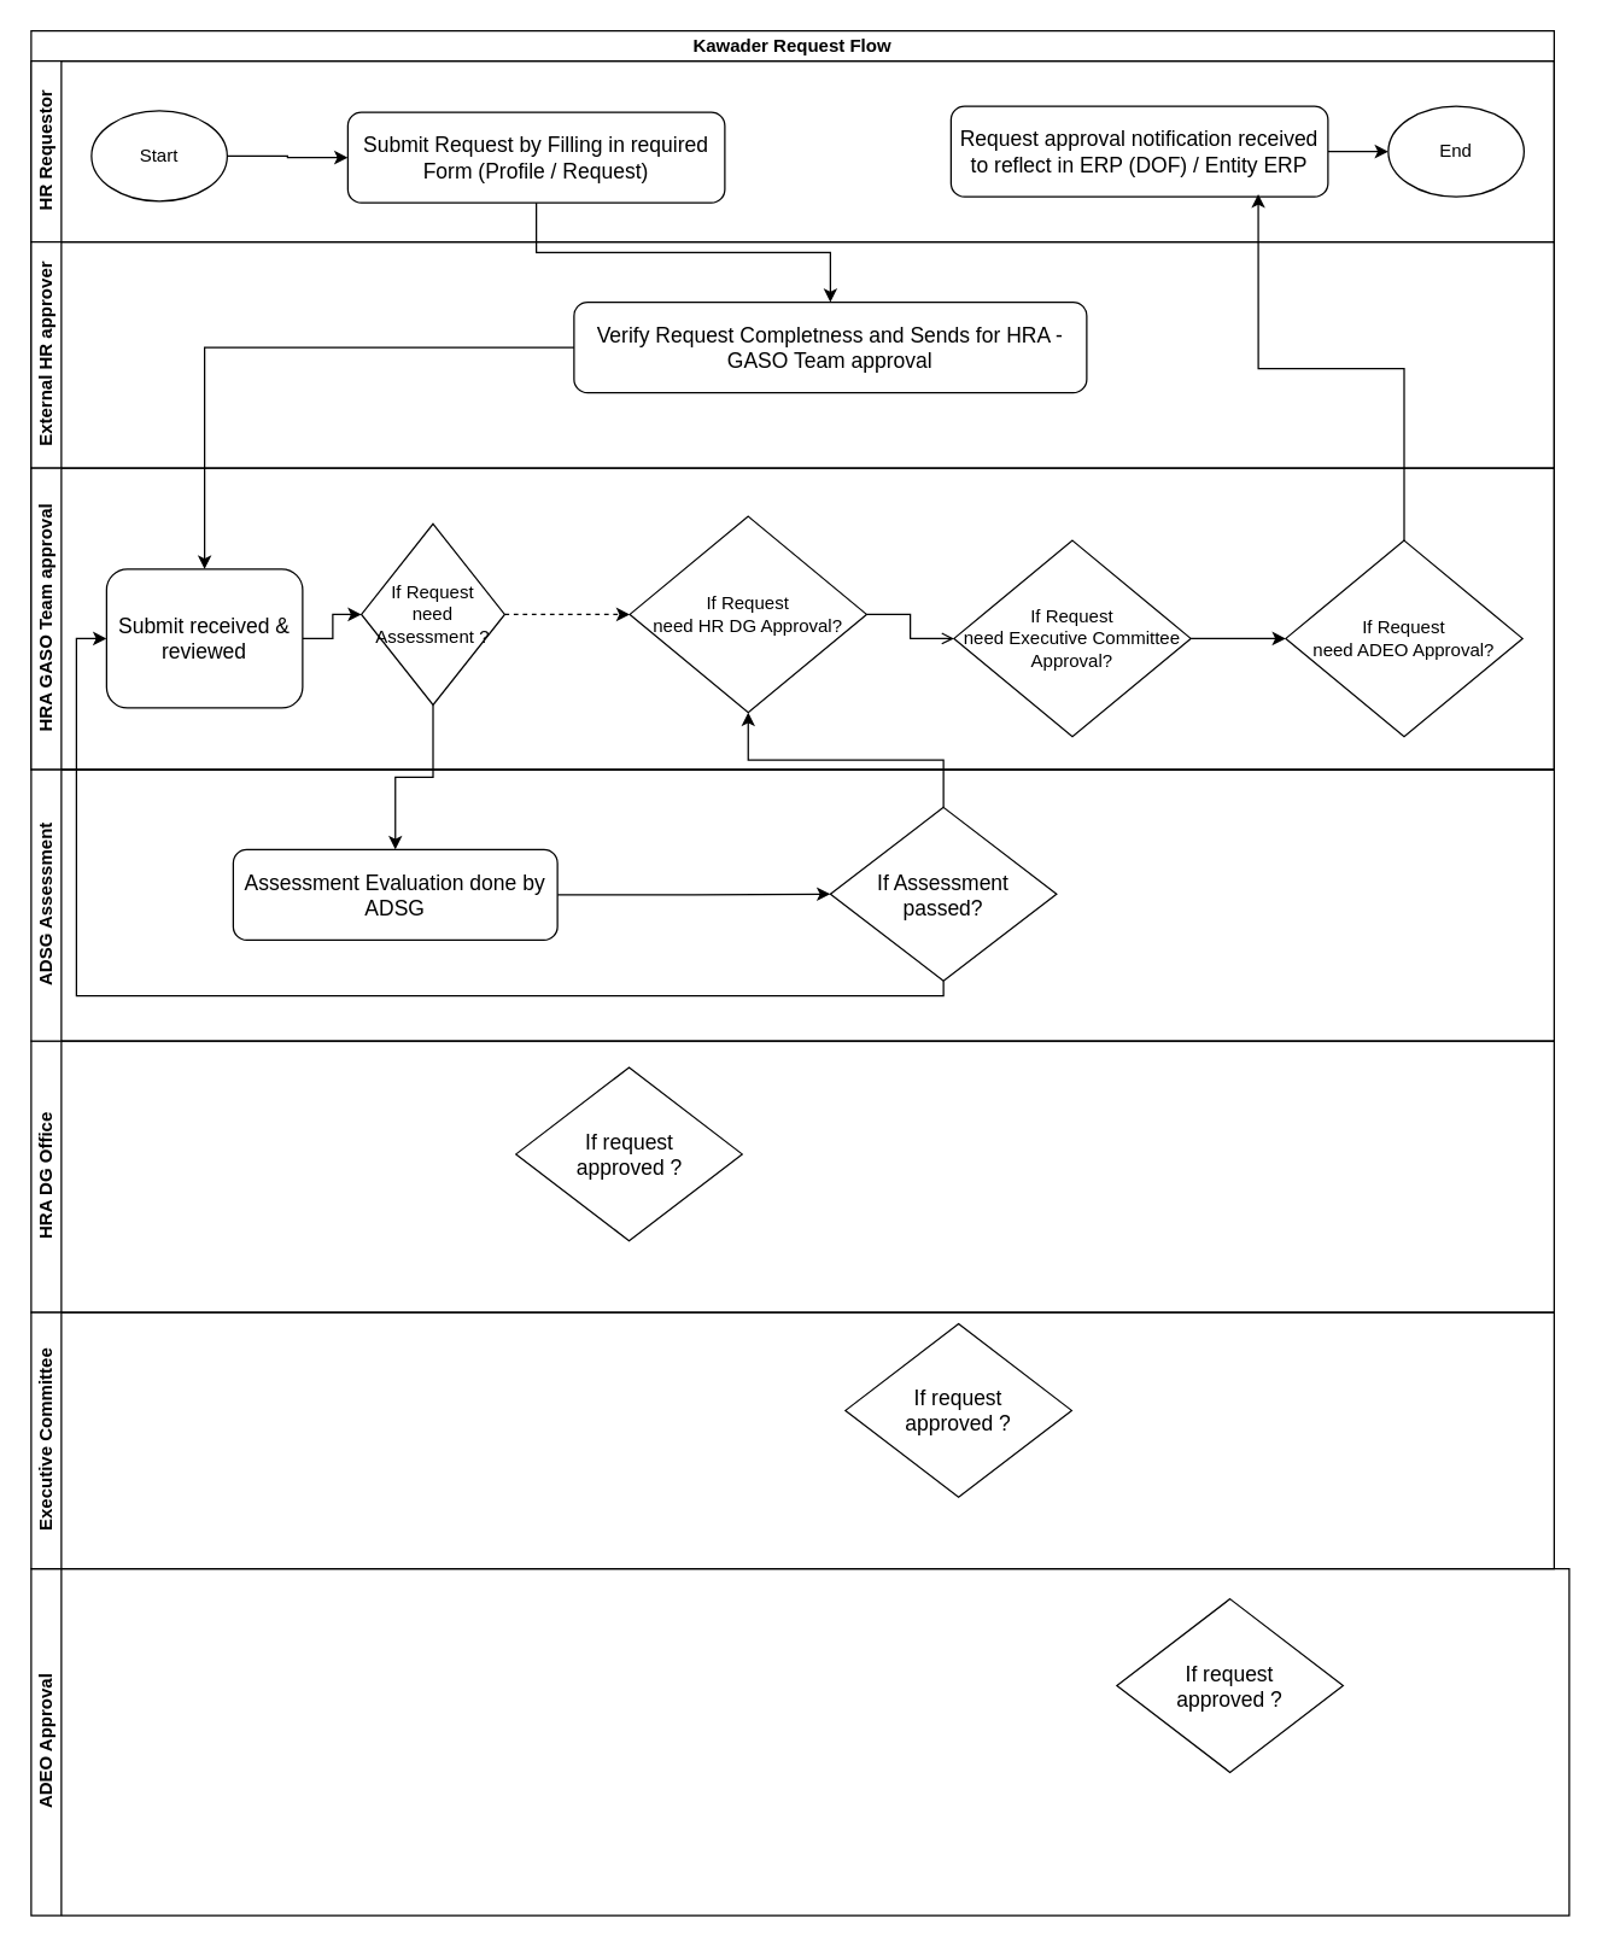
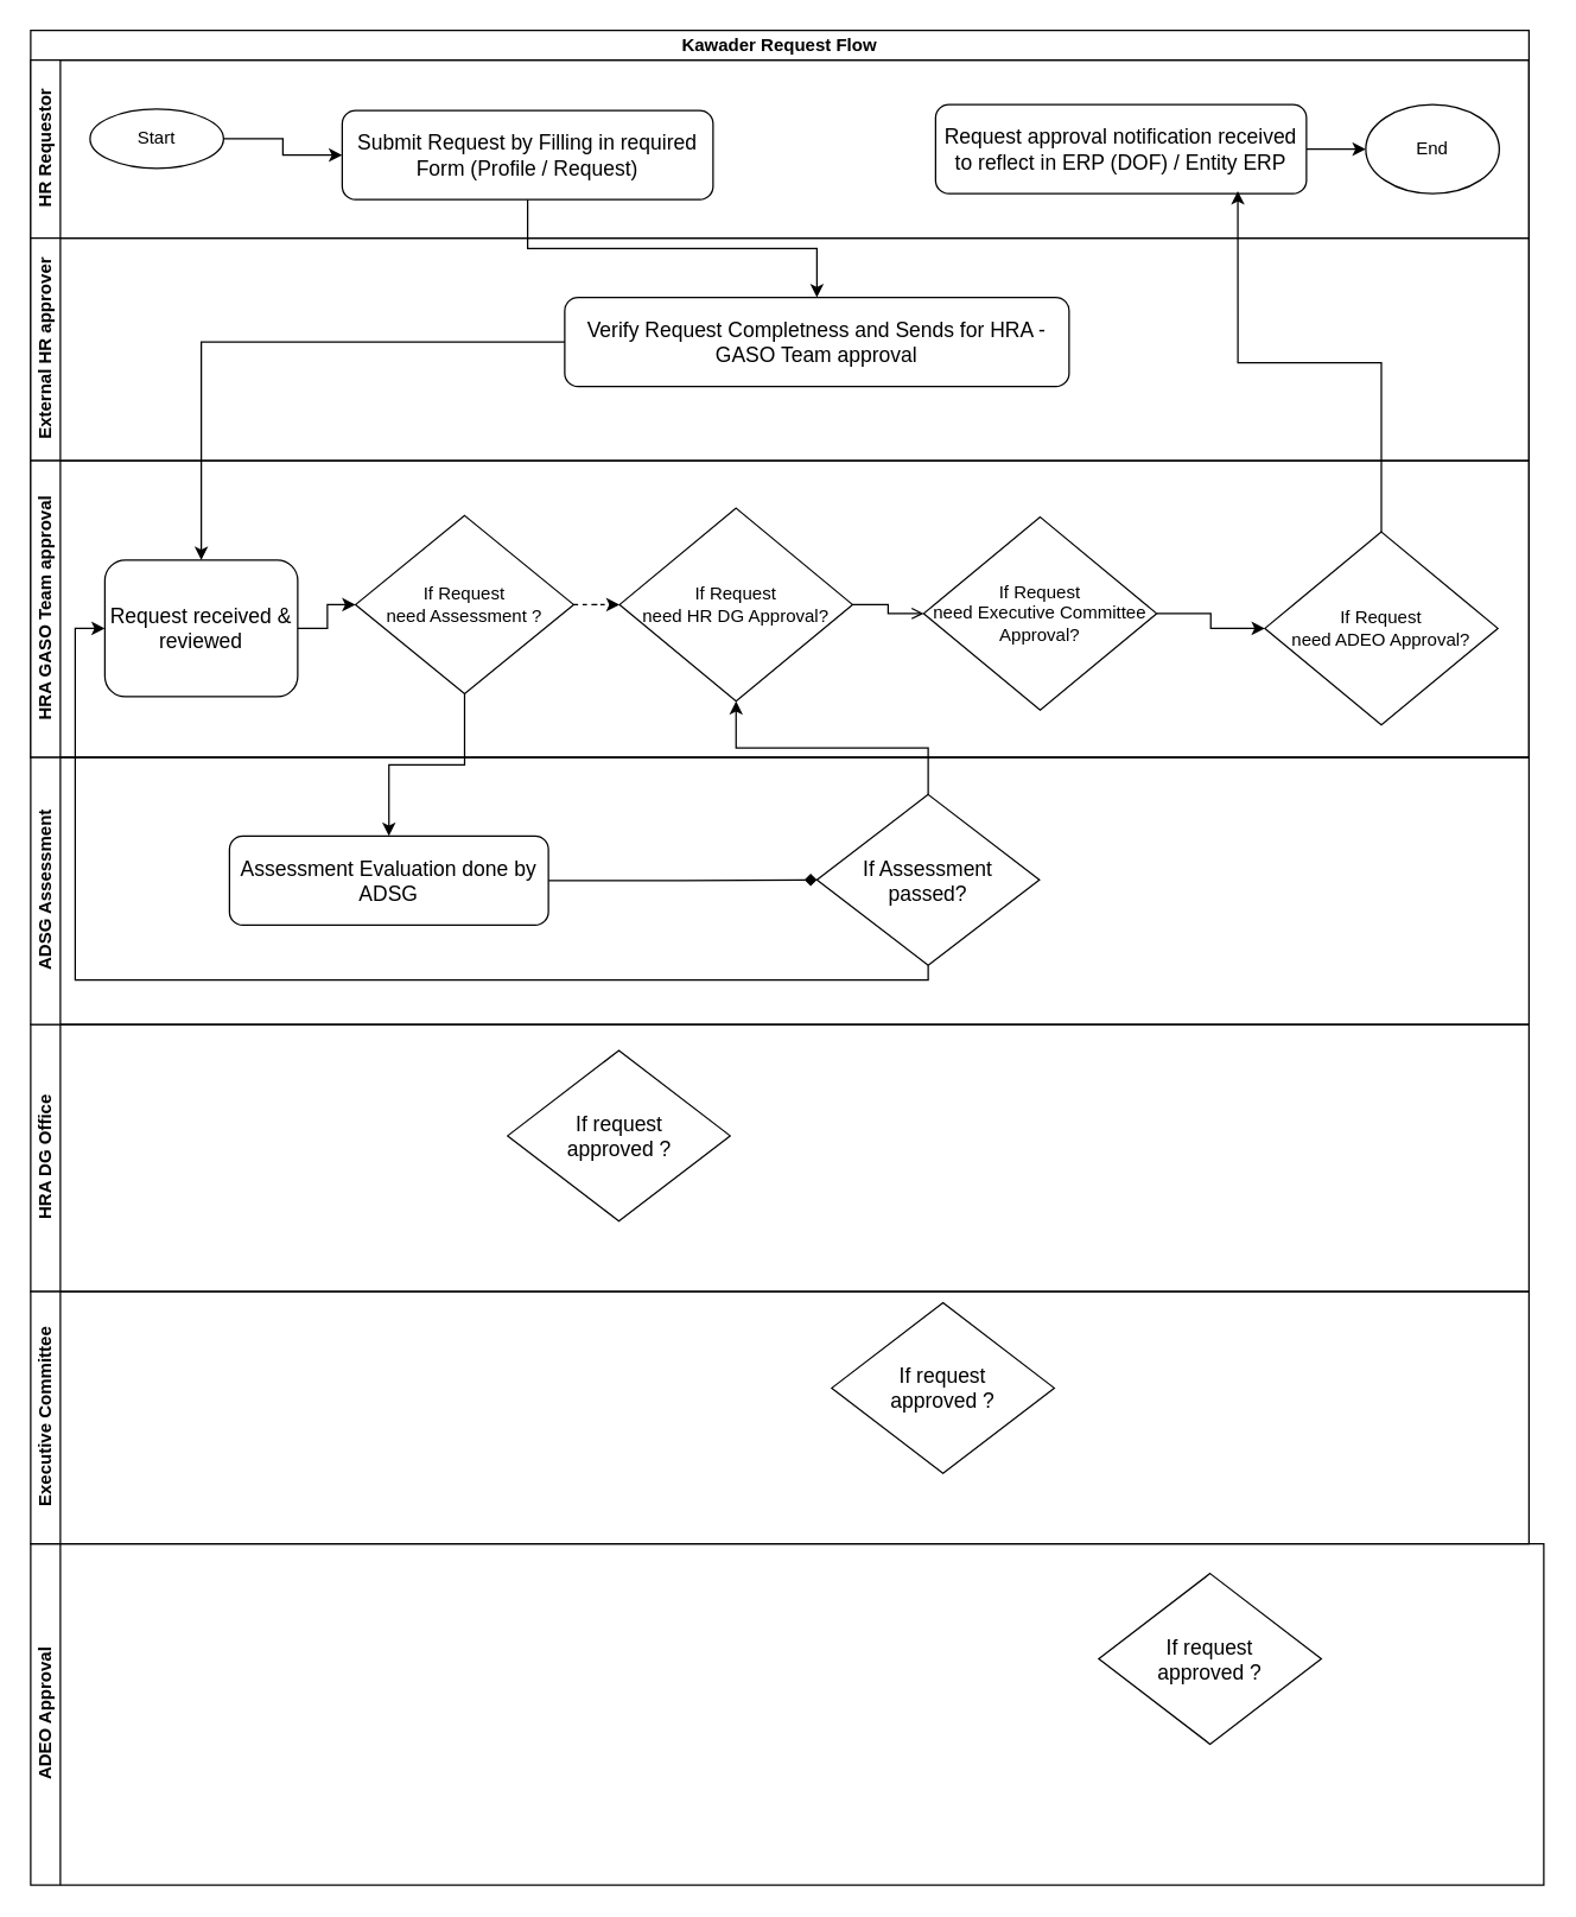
- <mxCell id="9" value="Start" style="ellipse;whiteSpace=wrap;html=1;" vertex="1" parent="3"><mxGeometry x="40" y="33" width="90" height="60" as="geometry" /></mxCell>
+ <mxCell id="9" value="Start" style="ellipse;whiteSpace=wrap;html=1;" vertex="1" parent="3"><mxGeometry x="40" y="33" width="90" height="40" as="geometry" /></mxCell>
- <mxCell id="14" value="If Request &lt;br&gt;need Assessment ?" style="rhombus;whiteSpace=wrap;html=1;" vertex="1" parent="12"><mxGeometry x="219" y="37" width="95" height="120" as="geometry" /></mxCell>
+ <mxCell id="14" value="If Request &lt;br&gt;need Assessment ?" style="rhombus;whiteSpace=wrap;html=1;" vertex="1" parent="12"><mxGeometry x="219" y="37" width="147" height="120" as="geometry" /></mxCell>
- <mxCell id="21" value="&lt;font style=&quot;font-size: 14px;&quot;&gt;Submit received &amp;amp; reviewed&lt;/font&gt;" style="rounded=1;whiteSpace=wrap;html=1;" vertex="1" parent="12"><mxGeometry x="50" y="67" width="130" height="92" as="geometry" /></mxCell>
+ <mxCell id="21" value="&lt;font style=&quot;font-size: 14px;&quot;&gt;Request received &amp;amp; reviewed&lt;/font&gt;" style="rounded=1;whiteSpace=wrap;html=1;" vertex="1" parent="12"><mxGeometry x="50" y="67" width="130" height="92" as="geometry" /></mxCell>
- <mxCell id="18" value="If Request &lt;br&gt;need Executive Committee Approval?" style="rhombus;whiteSpace=wrap;html=1;" vertex="1" parent="12"><mxGeometry x="612" y="48" width="157" height="130" as="geometry" /></mxCell>
+ <mxCell id="18" value="If Request &lt;br&gt;need Executive Committee Approval?" style="rhombus;whiteSpace=wrap;html=1;" vertex="1" parent="12"><mxGeometry x="602" y="38" width="157" height="130" as="geometry" /></mxCell>
- <mxCell id="31" value="" style="edgeStyle=orthogonalEdgeStyle;rounded=0;orthogonalLoop=1;jettySize=auto;html=1;" edge="1" parent="29" source="32" target="30"><mxGeometry relative="1" as="geometry" /></mxCell>
+ <mxCell id="31" value="" style="edgeStyle=orthogonalEdgeStyle;rounded=0;orthogonalLoop=1;jettySize=auto;html=1;endArrow=diamond;" edge="1" parent="29" source="32" target="30"><mxGeometry relative="1" as="geometry" /></mxCell>
